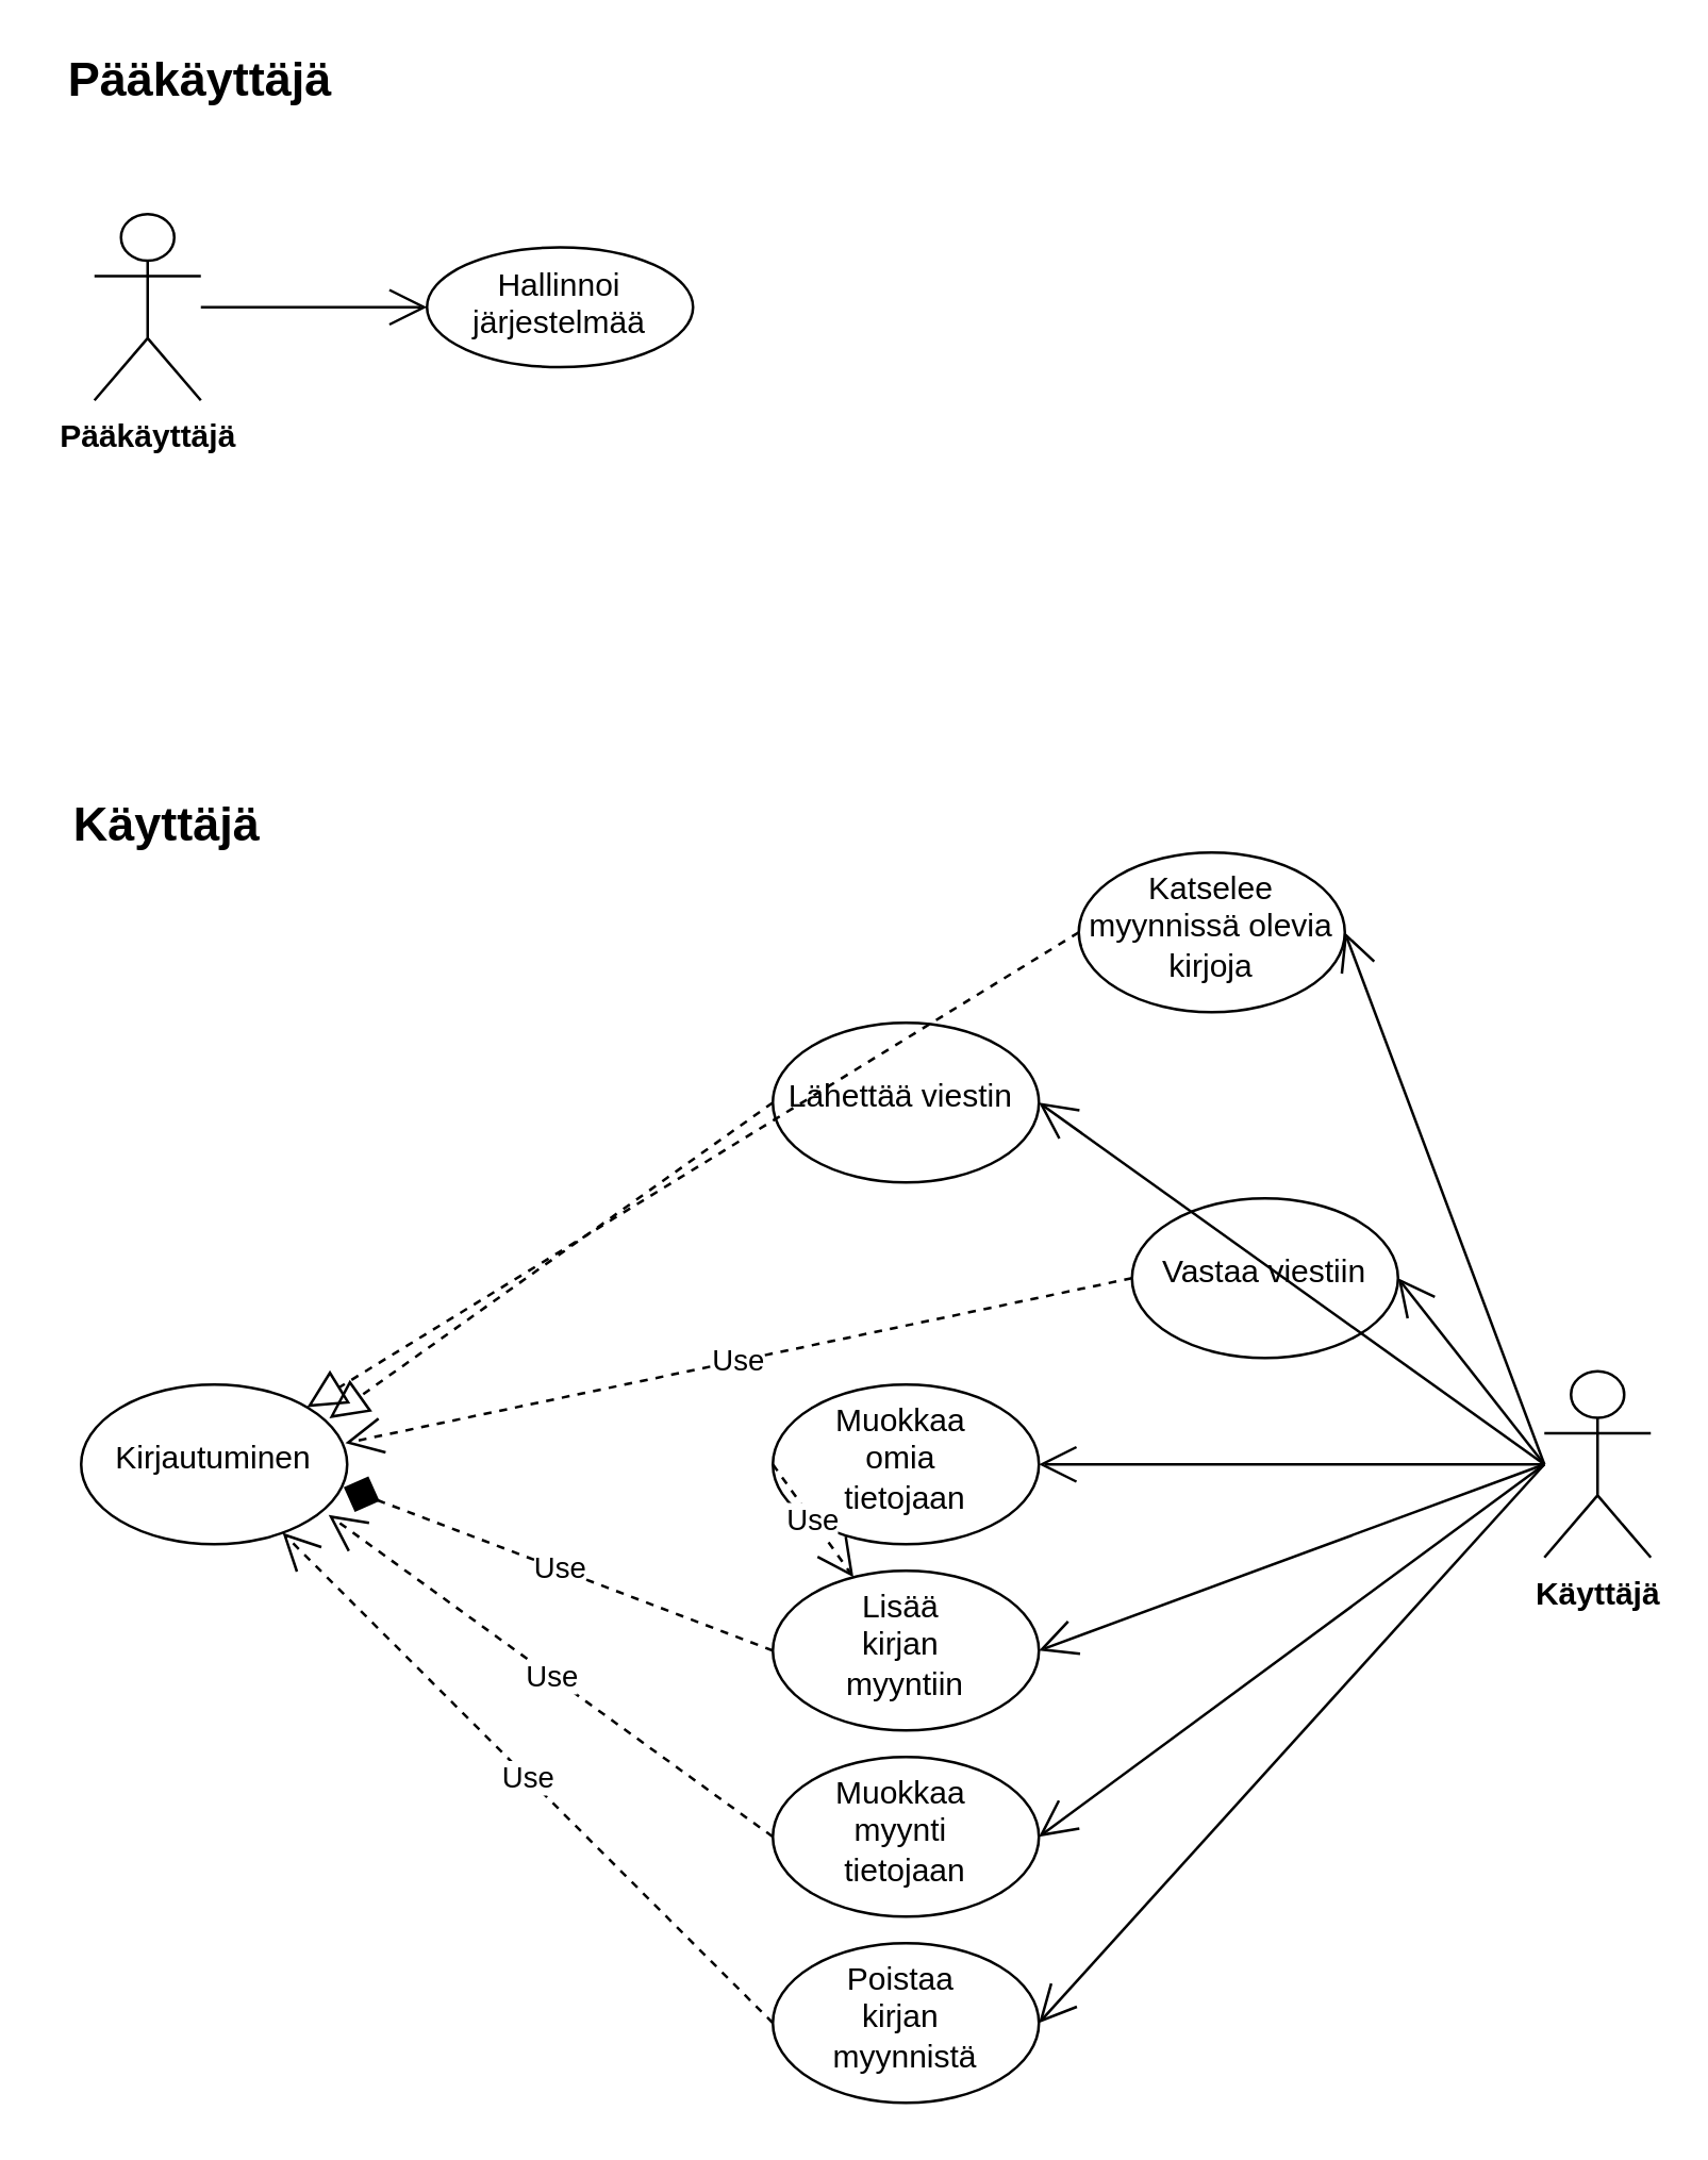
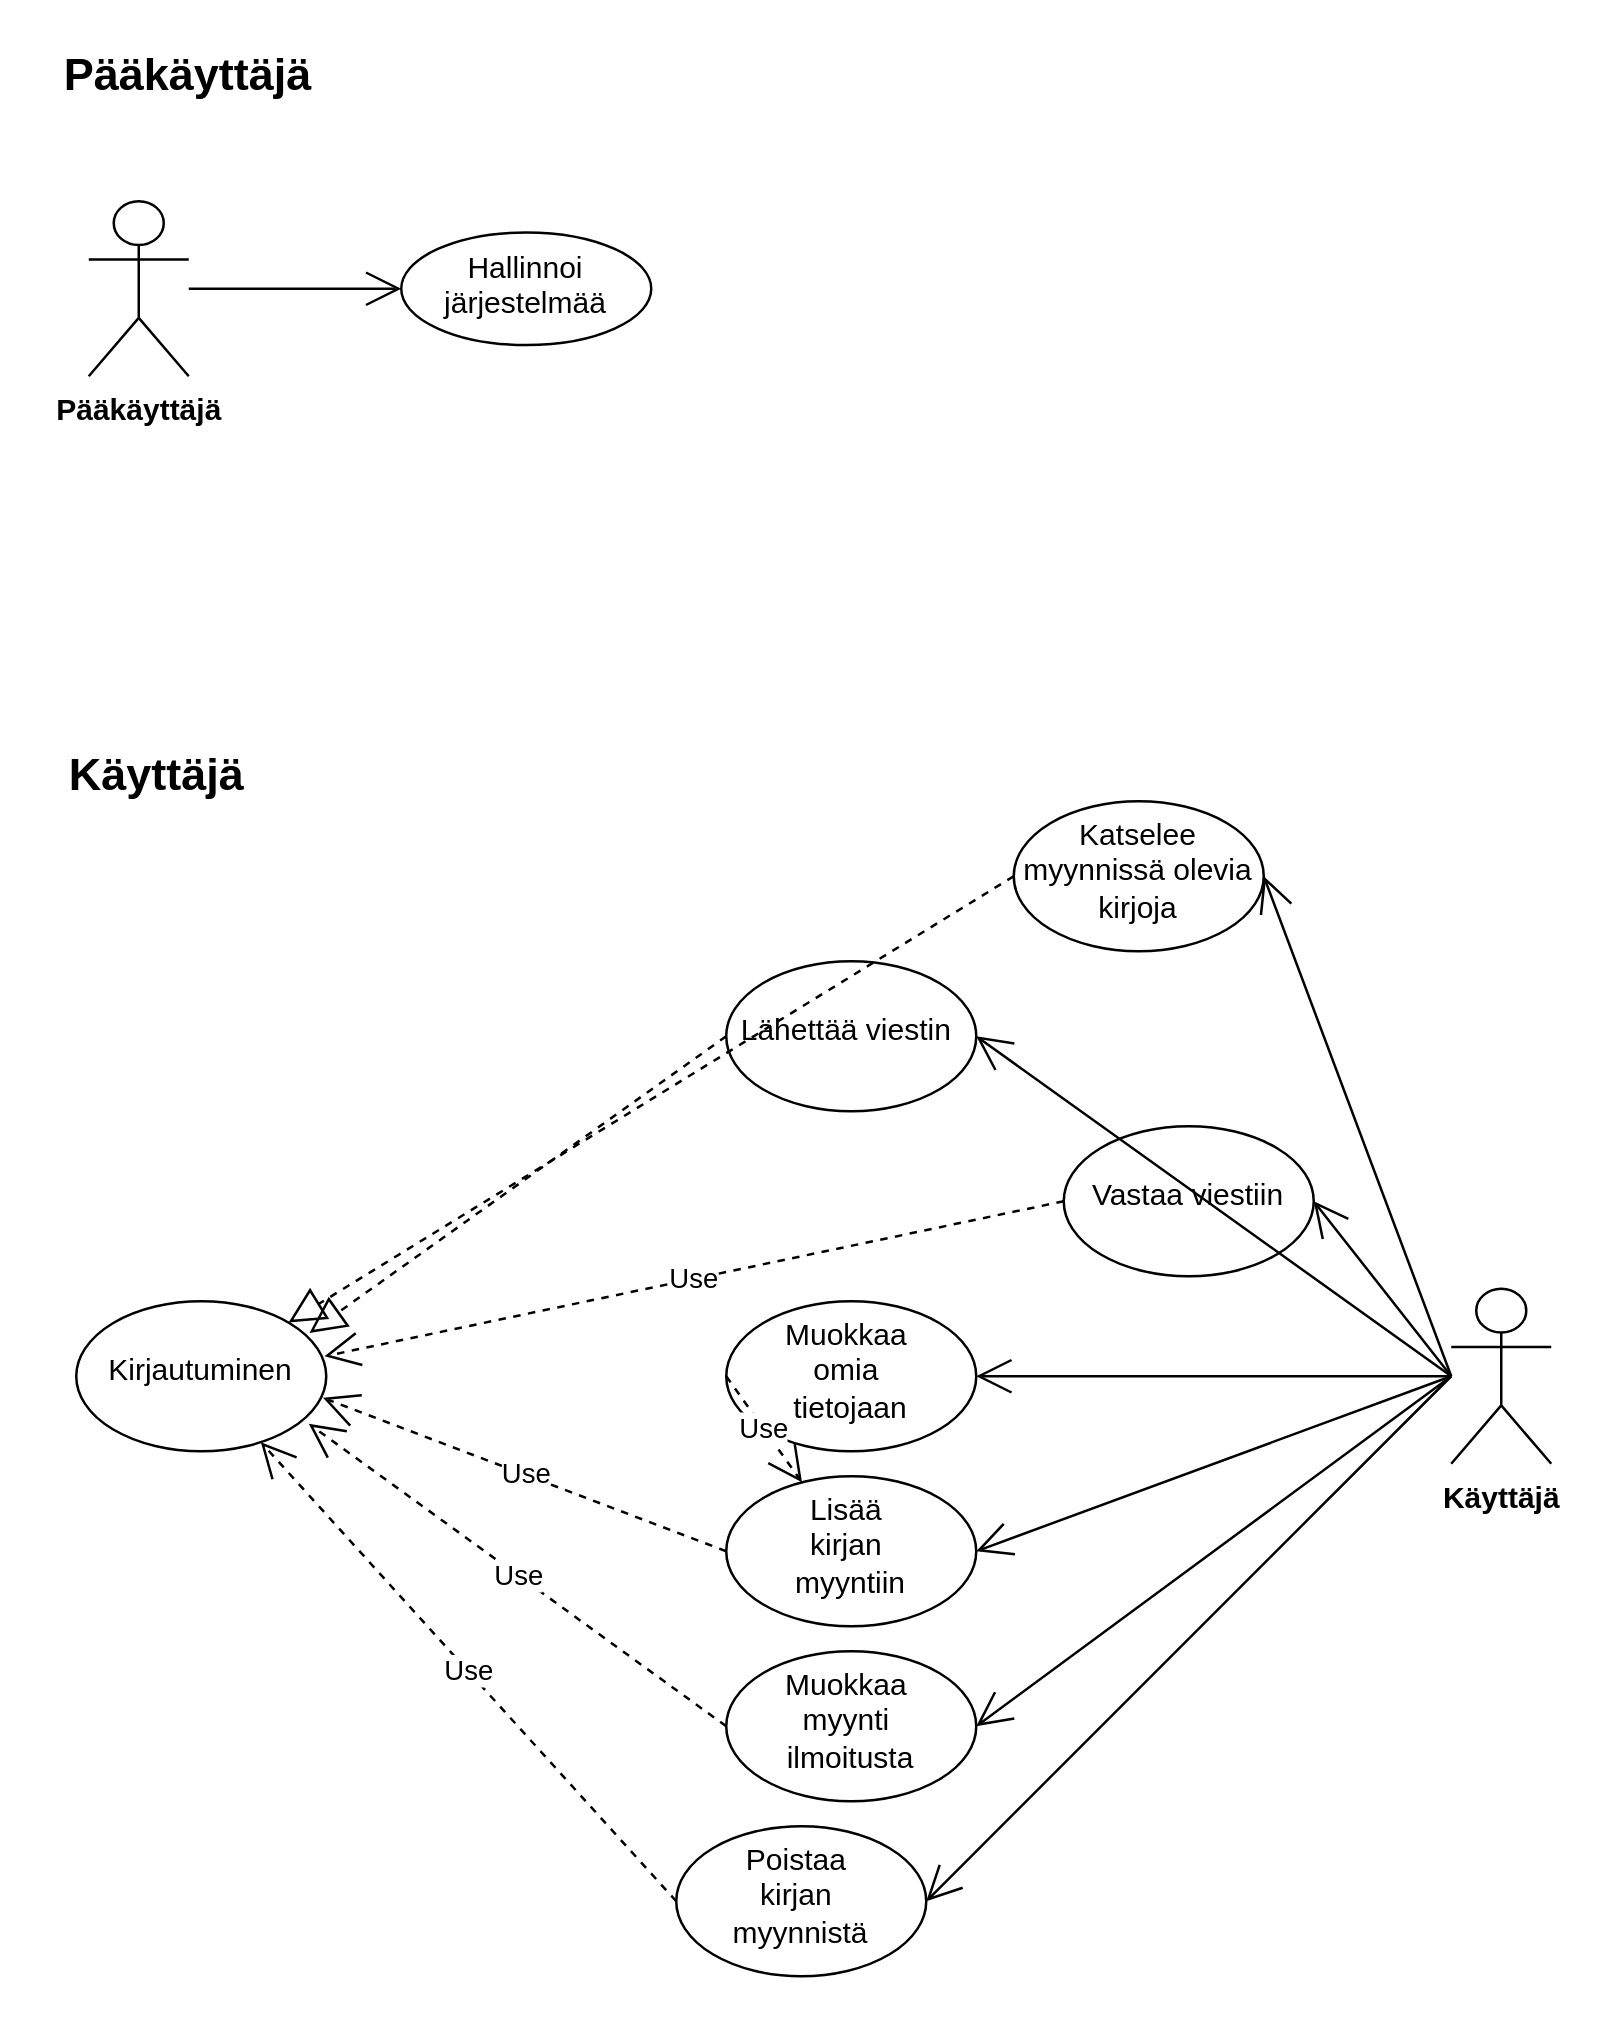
- <mxCell id="17" value="Use" style="endArrow=diamond;endSize=12;dashed=1;html=1;exitX=0;exitY=0.5;exitDx=0;exitDy=0;entryX=0.987;entryY=0.644;entryDx=0;entryDy=0;entryPerimeter=0;" edge="1" parent="1" source="12" target="8"><mxGeometry width="160" relative="1" as="geometry"><mxPoint x="300" y="560" as="sourcePoint" /><mxPoint x="140" y="560" as="targetPoint" /></mxGeometry></mxCell>
+ <mxCell id="17" value="Use" style="endArrow=open;endSize=12;dashed=1;html=1;exitX=0;exitY=0.5;exitDx=0;exitDy=0;entryX=0.987;entryY=0.644;entryDx=0;entryDy=0;entryPerimeter=0;" edge="1" parent="1" source="12" target="8"><mxGeometry width="160" relative="1" as="geometry"><mxPoint x="300" y="560" as="sourcePoint" /><mxPoint x="140" y="560" as="targetPoint" /></mxGeometry></mxCell>
- <mxCell id="13" value="&lt;div&gt;&lt;span&gt;Muokkaa&amp;nbsp;&lt;/span&gt;&lt;br&gt;&lt;/div&gt;&lt;div&gt;myynti&amp;nbsp;&lt;/div&gt;&lt;div&gt;tietojaan&lt;/div&gt;" style="ellipse;whiteSpace=wrap;html=1;verticalAlign=top;align=center;" vertex="1" parent="1"><mxGeometry x="290" y="660" width="100" height="60" as="geometry" /></mxCell>
+ <mxCell id="13" value="&lt;div&gt;&lt;span&gt;Muokkaa&amp;nbsp;&lt;/span&gt;&lt;br&gt;&lt;/div&gt;&lt;div&gt;myynti&amp;nbsp;&lt;/div&gt;&lt;div&gt;ilmoitusta&lt;/div&gt;" style="ellipse;whiteSpace=wrap;html=1;verticalAlign=top;align=center;" vertex="1" parent="1"><mxGeometry x="290" y="660" width="100" height="60" as="geometry" /></mxCell>
- <mxCell id="15" value="&lt;div&gt;&lt;span&gt;Poistaa&amp;nbsp;&lt;/span&gt;&lt;/div&gt;&lt;div&gt;&lt;span&gt;kirjan&amp;nbsp;&lt;/span&gt;&lt;/div&gt;&lt;div&gt;&lt;span&gt;myynnistä&lt;/span&gt;&lt;br&gt;&lt;/div&gt;" style="ellipse;whiteSpace=wrap;html=1;verticalAlign=top;align=center;" vertex="1" parent="1"><mxGeometry x="290" y="730" width="100" height="60" as="geometry" /></mxCell>
+ <mxCell id="15" value="&lt;div&gt;&lt;span&gt;Poistaa&amp;nbsp;&lt;/span&gt;&lt;/div&gt;&lt;div&gt;&lt;span&gt;kirjan&amp;nbsp;&lt;/span&gt;&lt;/div&gt;&lt;div&gt;&lt;span&gt;myynnistä&lt;/span&gt;&lt;br&gt;&lt;/div&gt;" style="ellipse;whiteSpace=wrap;html=1;verticalAlign=top;align=center;" vertex="1" parent="1"><mxGeometry x="270" y="730" width="100" height="60" as="geometry" /></mxCell>
